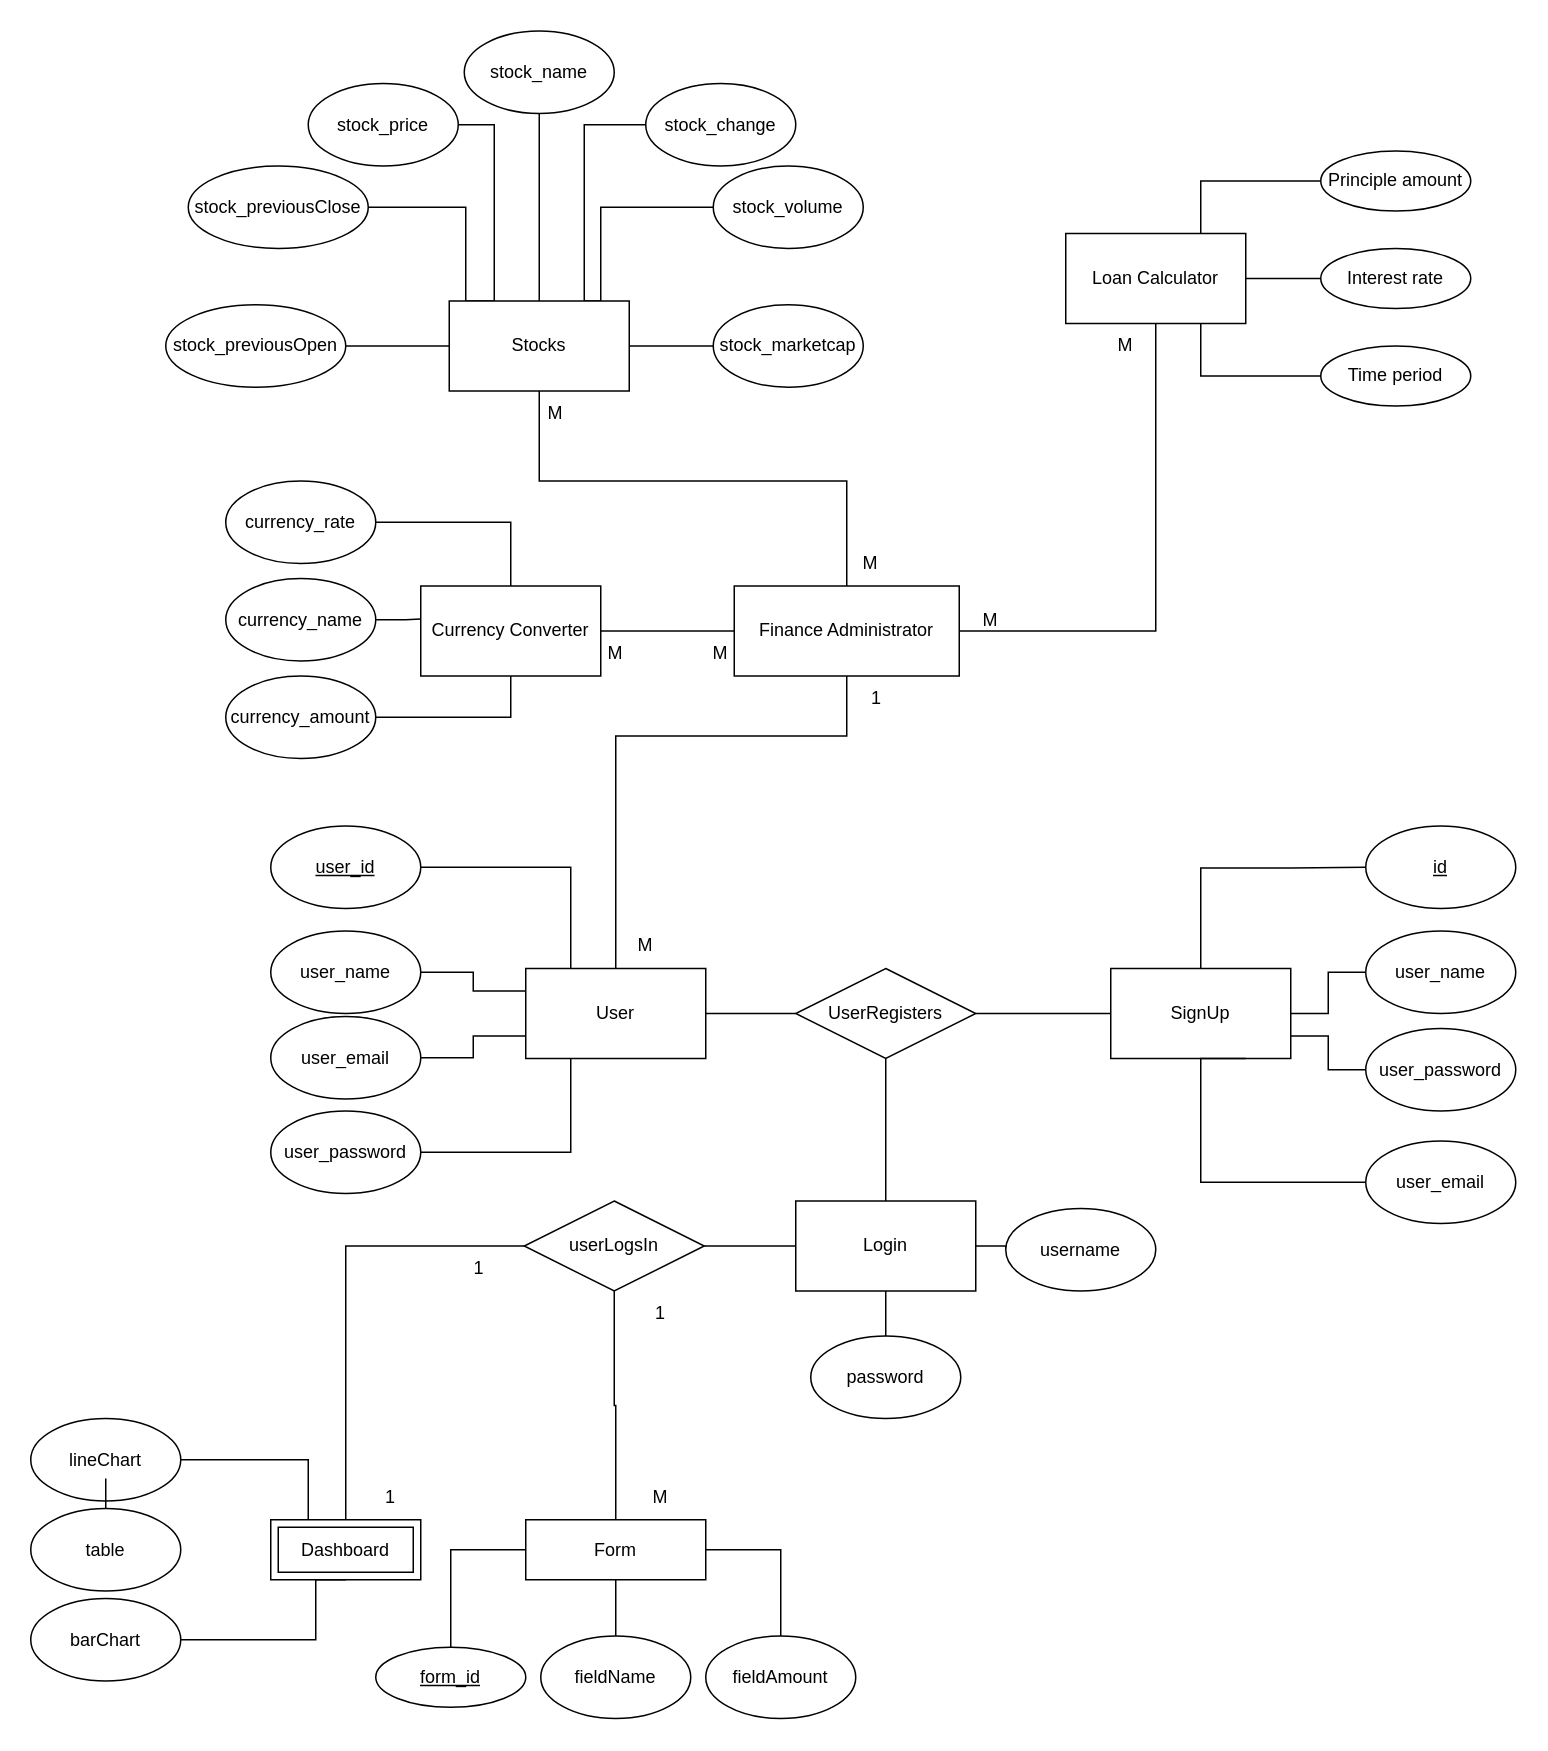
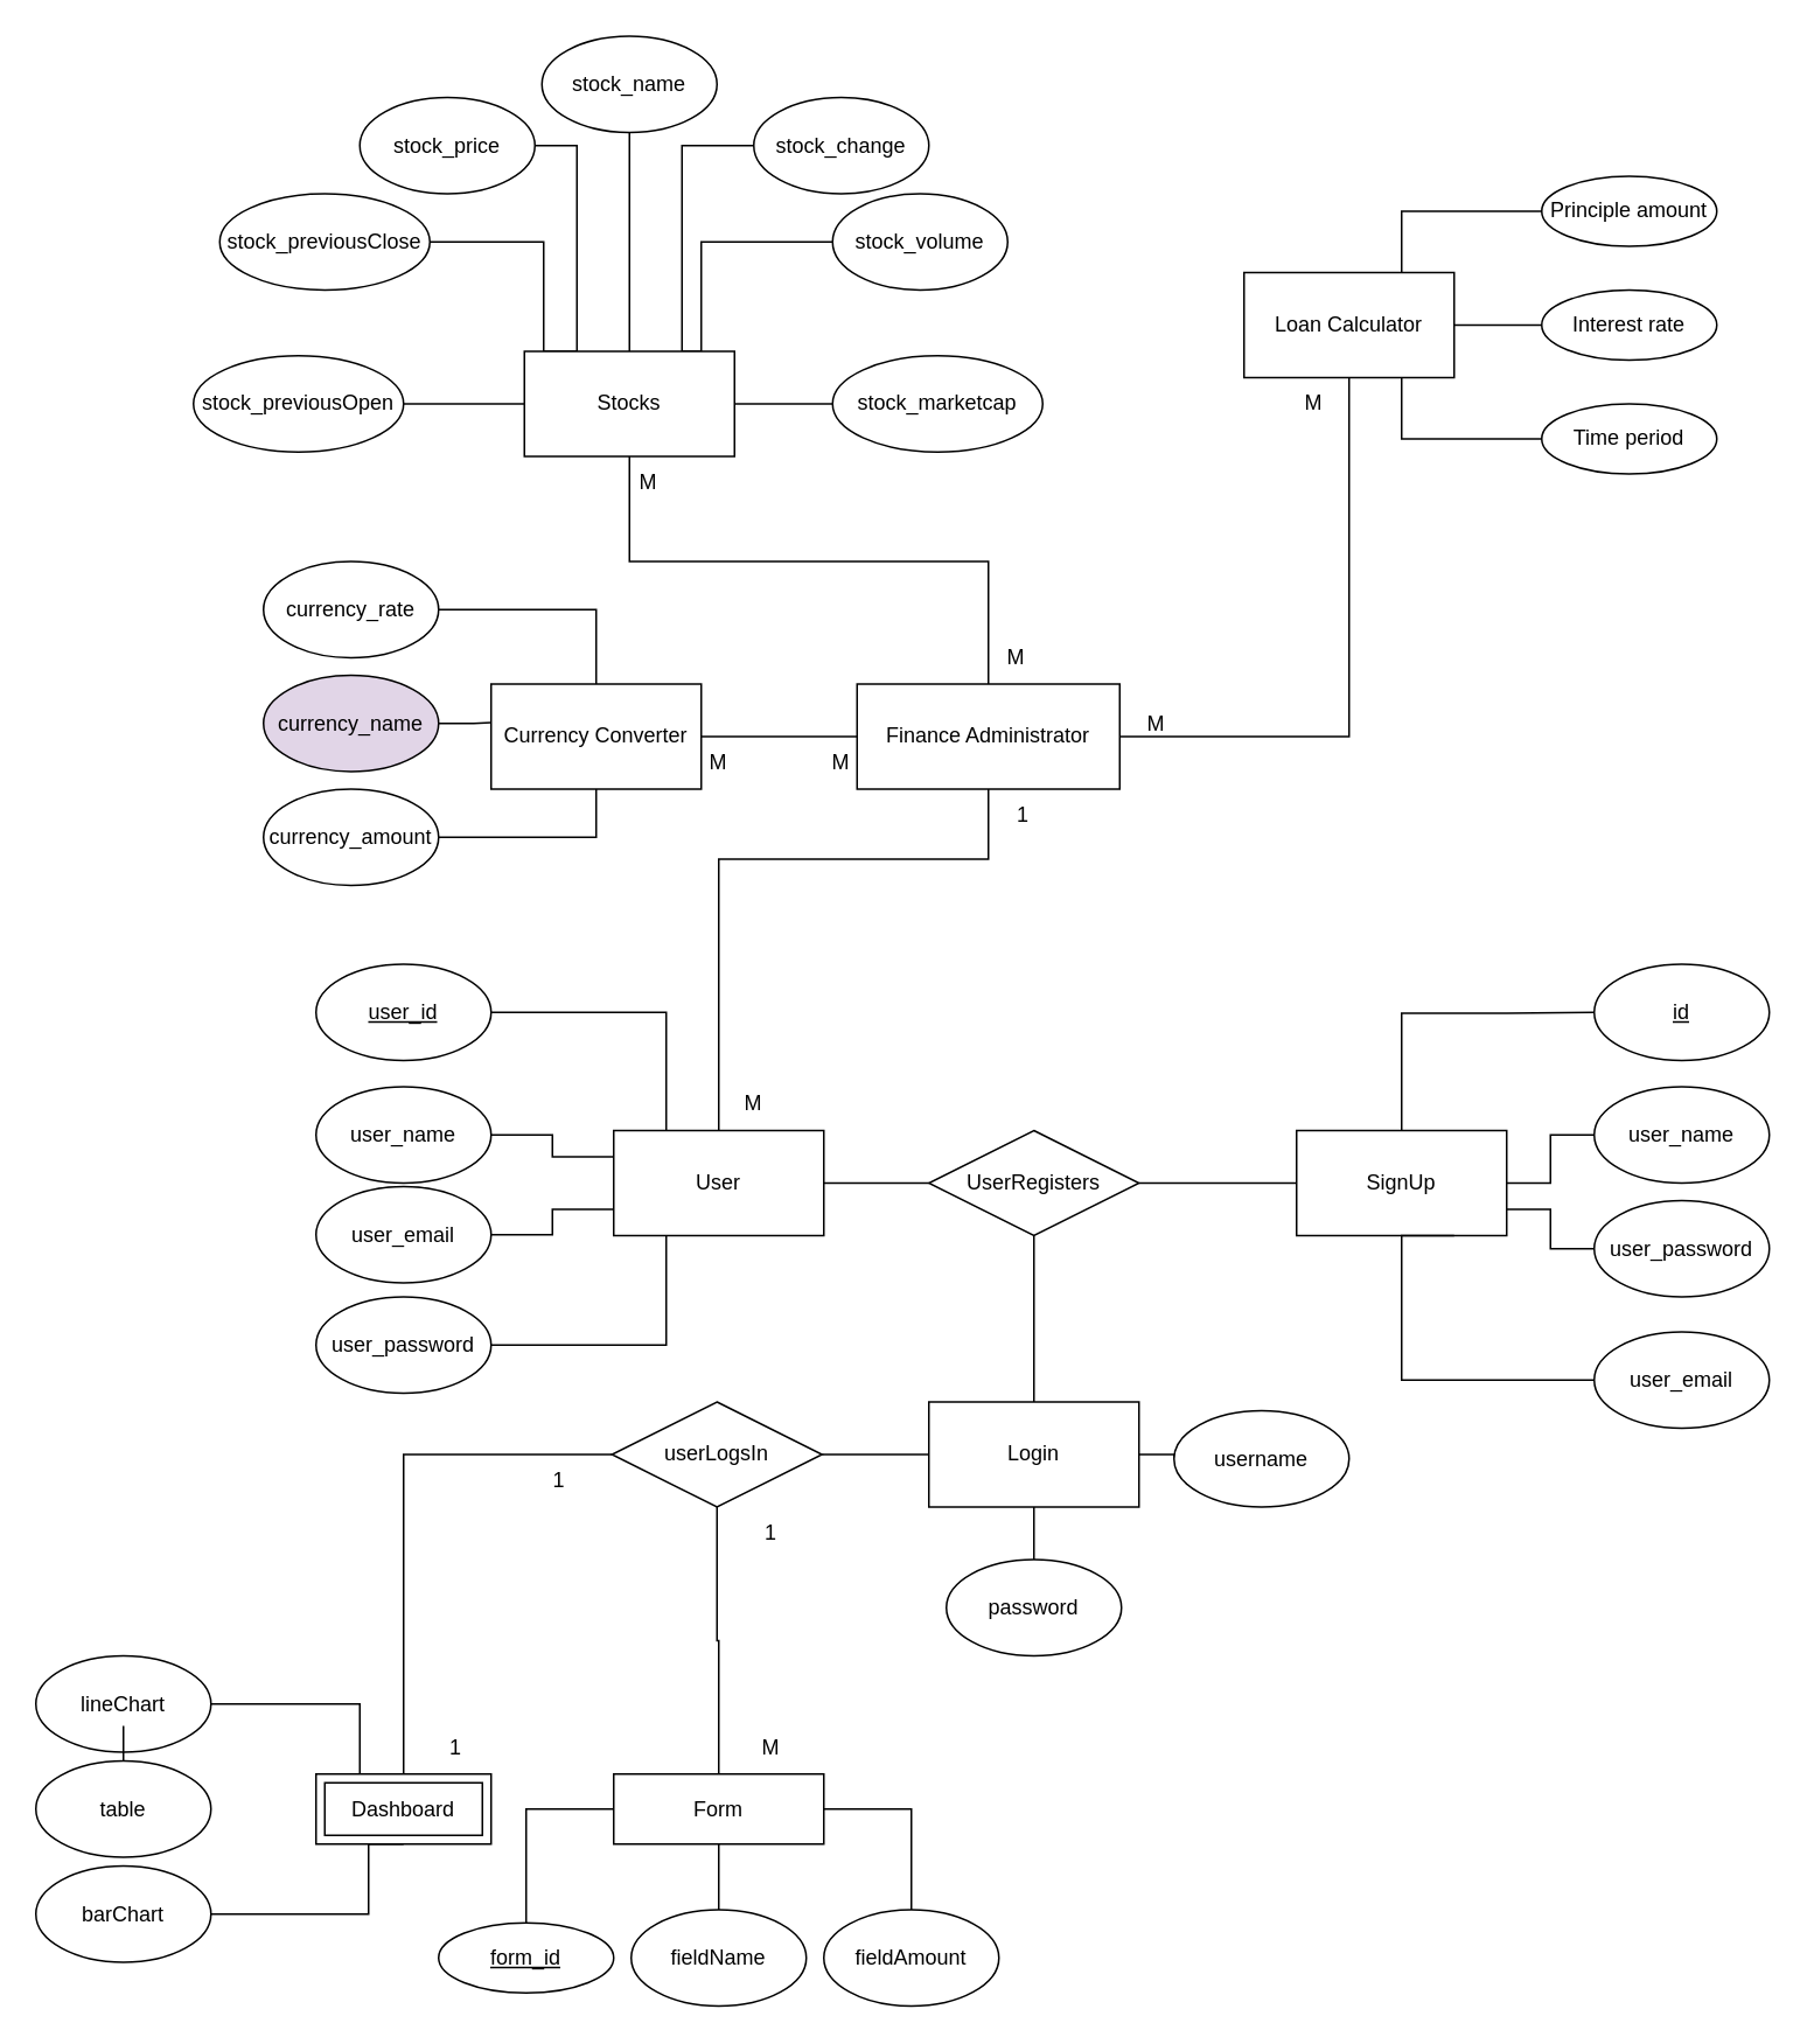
- <mxCell id="42" value="stock_marketcap" style="ellipse;whiteSpace=wrap;html=1;" parent="1" vertex="1"><mxGeometry x="475" y="202.5" width="100" height="55" as="geometry" /></mxCell>
+ <mxCell id="42" value="stock_marketcap" style="ellipse;whiteSpace=wrap;html=1;" parent="1" vertex="1"><mxGeometry x="475" y="202.5" width="120" height="55" as="geometry" /></mxCell>
- <mxCell id="37" value="currency_name" style="ellipse;whiteSpace=wrap;html=1;" parent="1" vertex="1"><mxGeometry x="150" y="385" width="100" height="55" as="geometry" /></mxCell>
+ <mxCell id="37" value="currency_name" style="ellipse;whiteSpace=wrap;html=1;fillColor=#e1d5e7;" parent="1" vertex="1"><mxGeometry x="150" y="385" width="100" height="55" as="geometry" /></mxCell>
